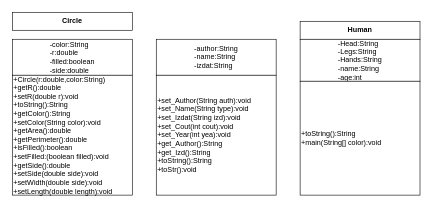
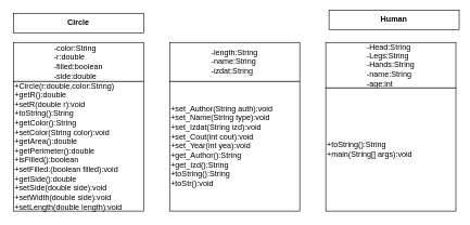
- <mxCell id="7" value="&lt;b&gt;Human&lt;/b&gt;" style="rounded=0;whiteSpace=wrap;html=1;" parent="1" vertex="1"><mxGeometry x="500" y="35" width="200" height="30" as="geometry" /></mxCell>
+ <mxCell id="7" value="&lt;b&gt;Human&lt;/b&gt;" style="rounded=0;whiteSpace=wrap;html=1;" parent="1" vertex="1"><mxGeometry x="505" y="15" width="200" height="30" as="geometry" /></mxCell>
- <mxCell id="5" value="&lt;div style=&quot;text-align: left&quot;&gt;&lt;span&gt;-author:String&lt;/span&gt;&lt;/div&gt;&lt;div style=&quot;text-align: left&quot;&gt;&lt;span&gt;-name:String&lt;/span&gt;&lt;/div&gt;&lt;div style=&quot;text-align: left&quot;&gt;&lt;span&gt;-izdat:String&lt;/span&gt;&lt;/div&gt;" style="rounded=0;whiteSpace=wrap;html=1;" parent="1" vertex="1"><mxGeometry x="260" y="65" width="200" height="60" as="geometry" /></mxCell>
+ <mxCell id="5" value="&lt;div style=&quot;text-align: left&quot;&gt;&lt;span&gt;-length:String&lt;/span&gt;&lt;/div&gt;&lt;div style=&quot;text-align: left&quot;&gt;&lt;span&gt;-name:String&lt;/span&gt;&lt;/div&gt;&lt;div style=&quot;text-align: left&quot;&gt;&lt;span&gt;-izdat:String&lt;/span&gt;&lt;/div&gt;" style="rounded=0;whiteSpace=wrap;html=1;" parent="1" vertex="1"><mxGeometry x="260" y="65" width="200" height="60" as="geometry" /></mxCell>
- <mxCell id="9" value="+toString():String&lt;br&gt;+main(String[] color):void" style="rounded=0;whiteSpace=wrap;html=1;align=left;" parent="1" vertex="1"><mxGeometry x="500" y="135" width="200" height="190" as="geometry" /></mxCell>
+ <mxCell id="9" value="+toString():String&lt;br&gt;+main(String[] args):void" style="rounded=0;whiteSpace=wrap;html=1;align=left;" parent="1" vertex="1"><mxGeometry x="500" y="135" width="200" height="190" as="geometry" /></mxCell>
